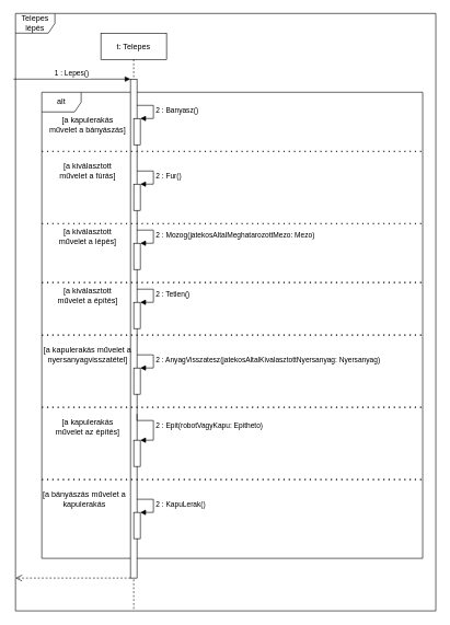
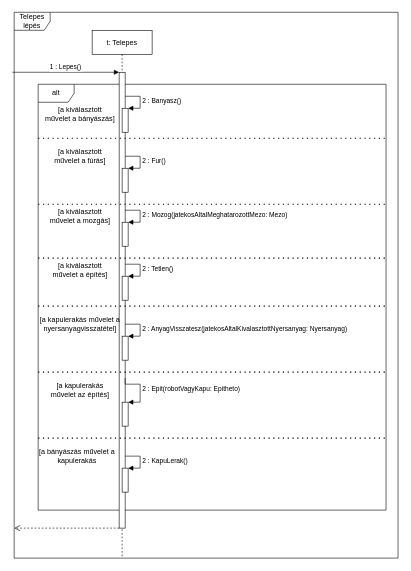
- <mxCell id="27" value="[a kapulerakás művelet a bányászás]" style="text;html=1;strokeColor=none;fillColor=none;align=center;verticalAlign=middle;whiteSpace=wrap;rounded=0;" parent="1" vertex="1"><mxGeometry x="73" y="180" width="120" height="20" as="geometry" /></mxCell>
+ <mxCell id="27" value="[a kiválasztott művelet a bányászás]" style="text;html=1;strokeColor=none;fillColor=none;align=center;verticalAlign=middle;whiteSpace=wrap;rounded=0;" parent="1" vertex="1"><mxGeometry x="73" y="180" width="120" height="20" as="geometry" /></mxCell>
- <mxCell id="29" value="[a kiválasztott művelet a lépés]" style="text;html=1;strokeColor=none;fillColor=none;align=center;verticalAlign=middle;whiteSpace=wrap;rounded=0;" parent="1" vertex="1"><mxGeometry x="73" y="350" width="120" height="20" as="geometry" /></mxCell>
+ <mxCell id="29" value="[a kiválasztott művelet a mozgás]" style="text;html=1;strokeColor=none;fillColor=none;align=center;verticalAlign=middle;whiteSpace=wrap;rounded=0;" parent="1" vertex="1"><mxGeometry x="73" y="350" width="120" height="20" as="geometry" /></mxCell>
